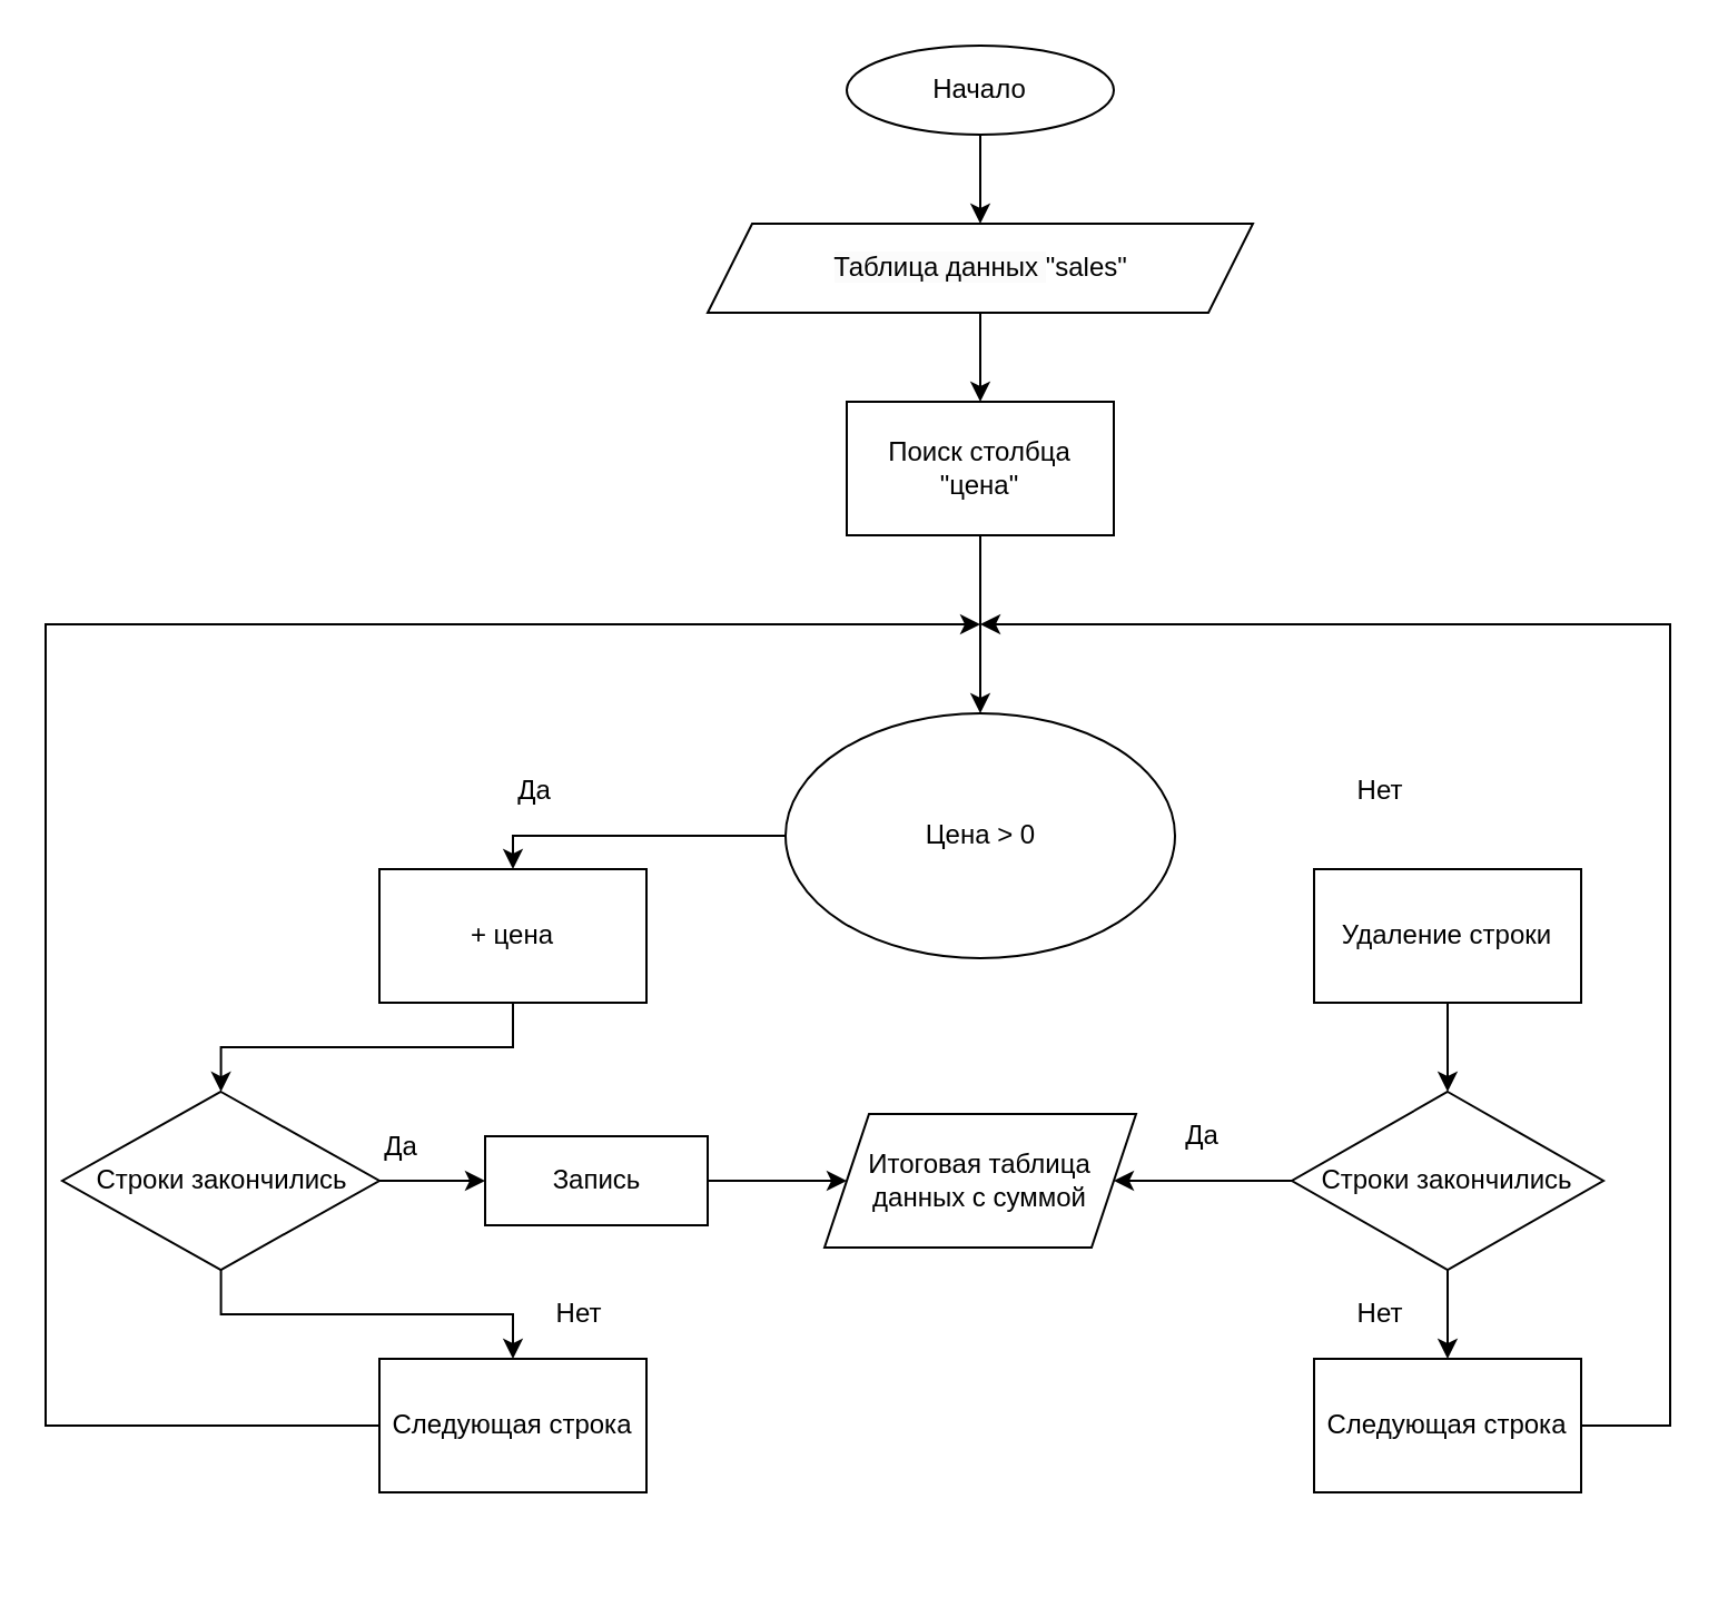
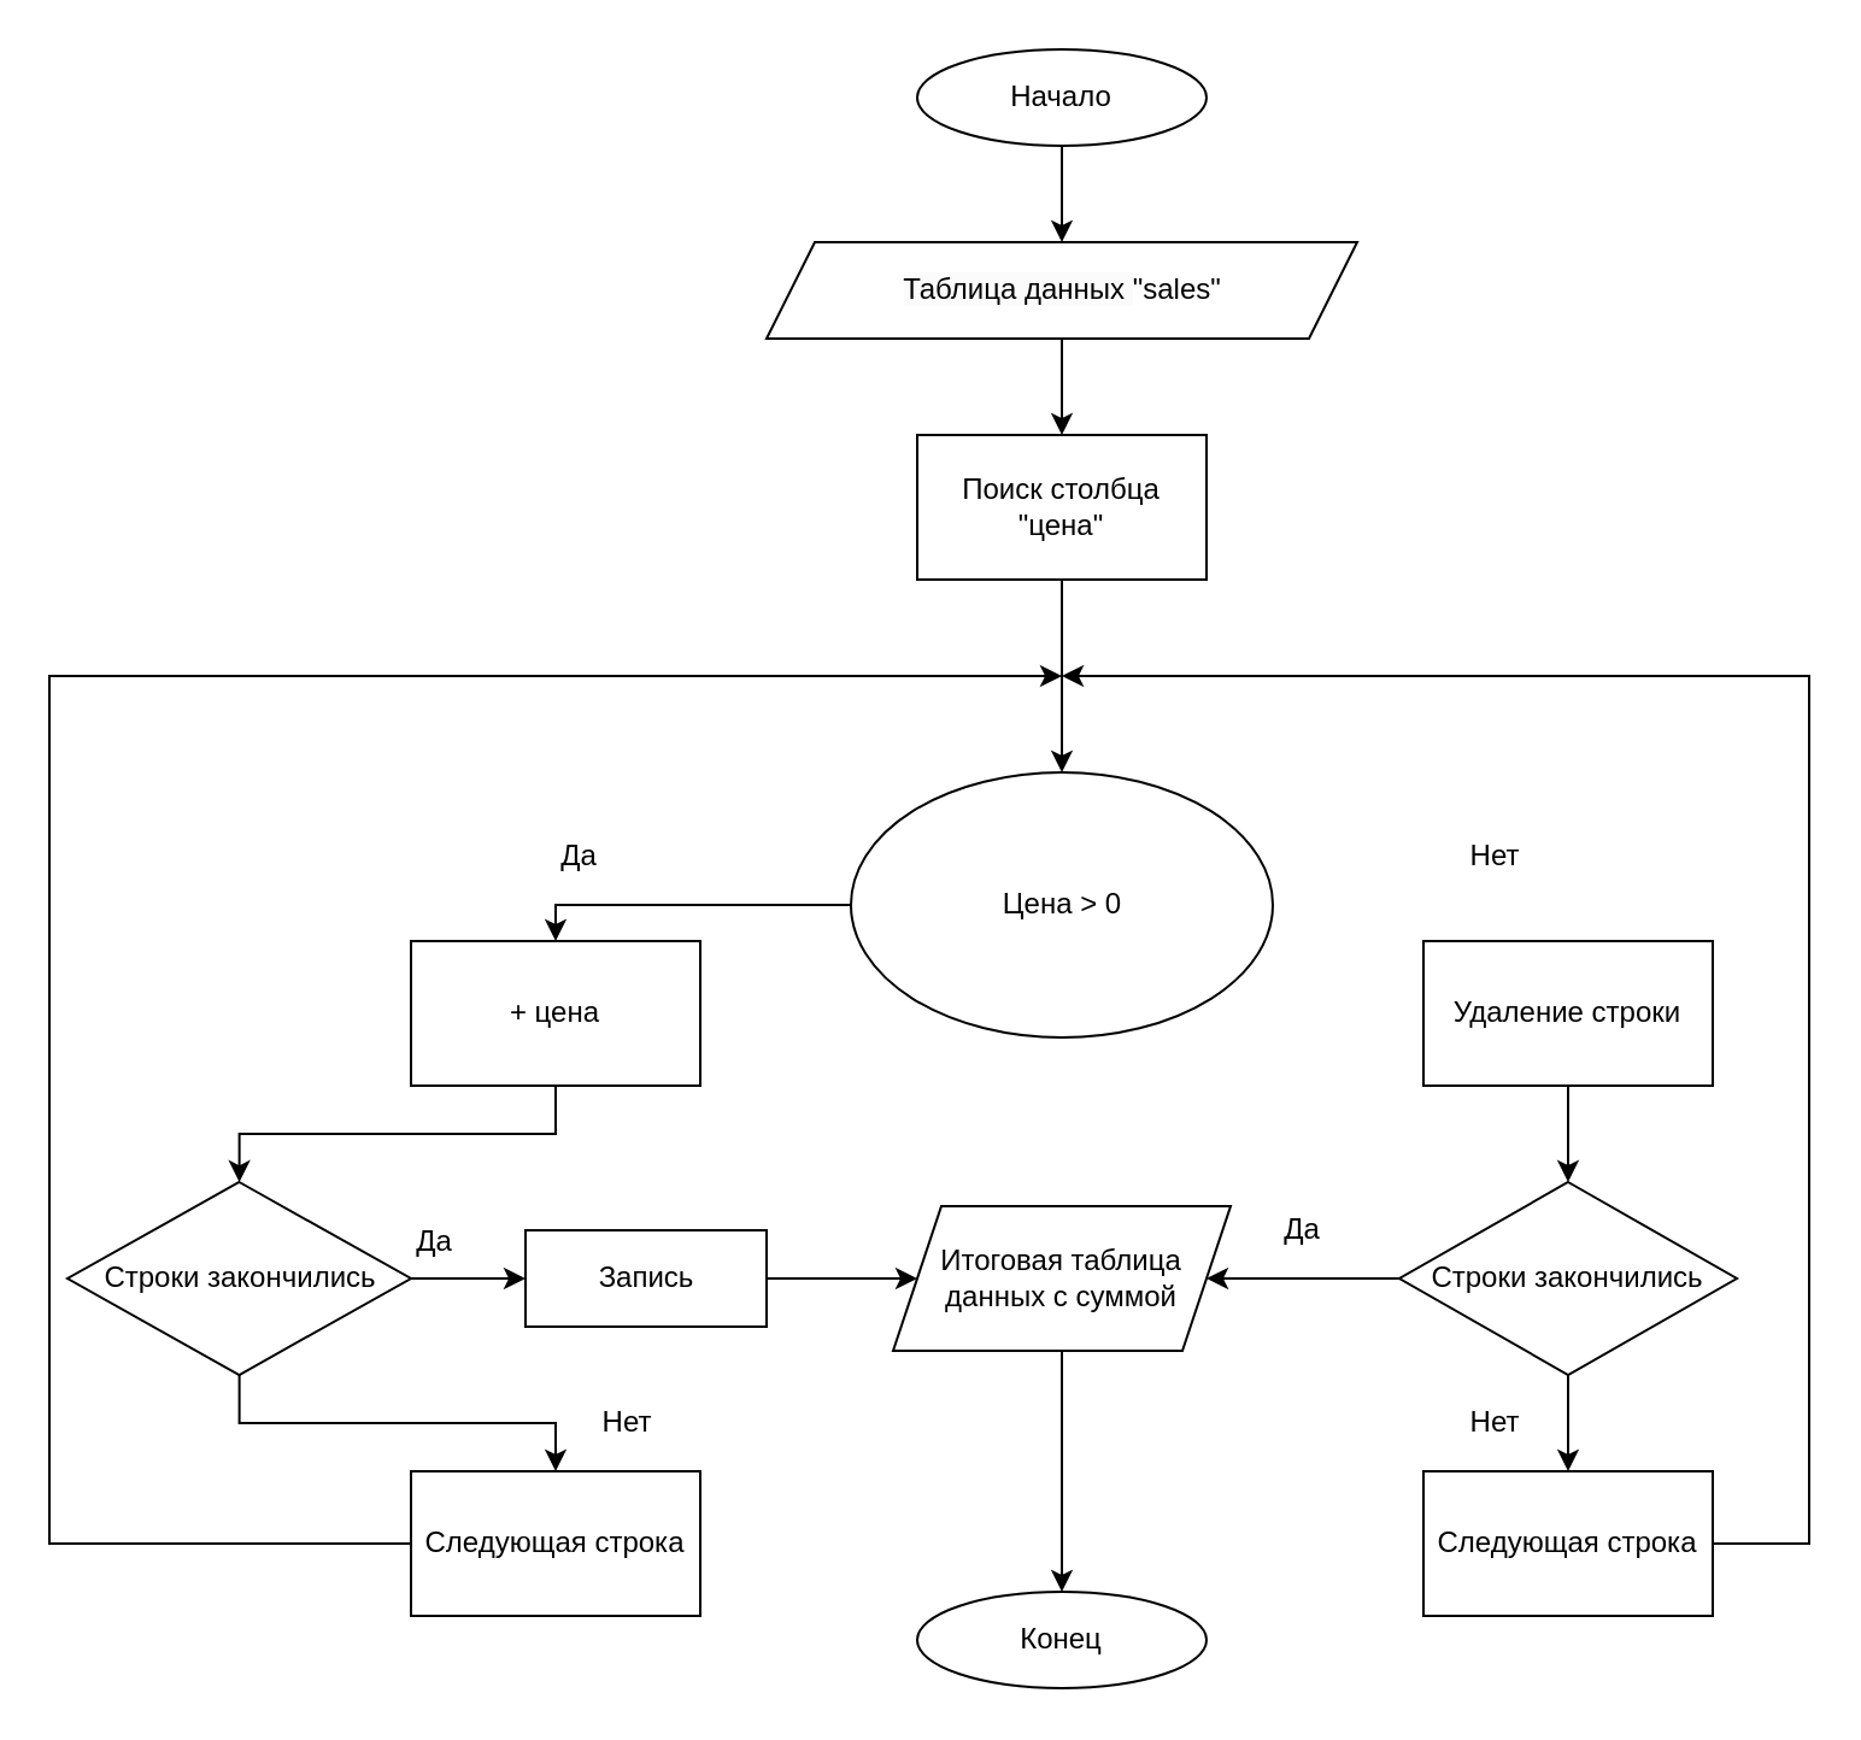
+ <mxCell id="24" value="" style="edgeStyle=orthogonalEdgeStyle;rounded=0;orthogonalLoop=1;jettySize=auto;html=1;" edge="1" parent="1" source="25" target="26"><mxGeometry relative="1" as="geometry" /></mxCell>
+ <mxCell id="26" value="Конец" style="ellipse;whiteSpace=wrap;html=1;" vertex="1" parent="1"><mxGeometry x="380" y="660" width="120" height="40" as="geometry" /></mxCell>
